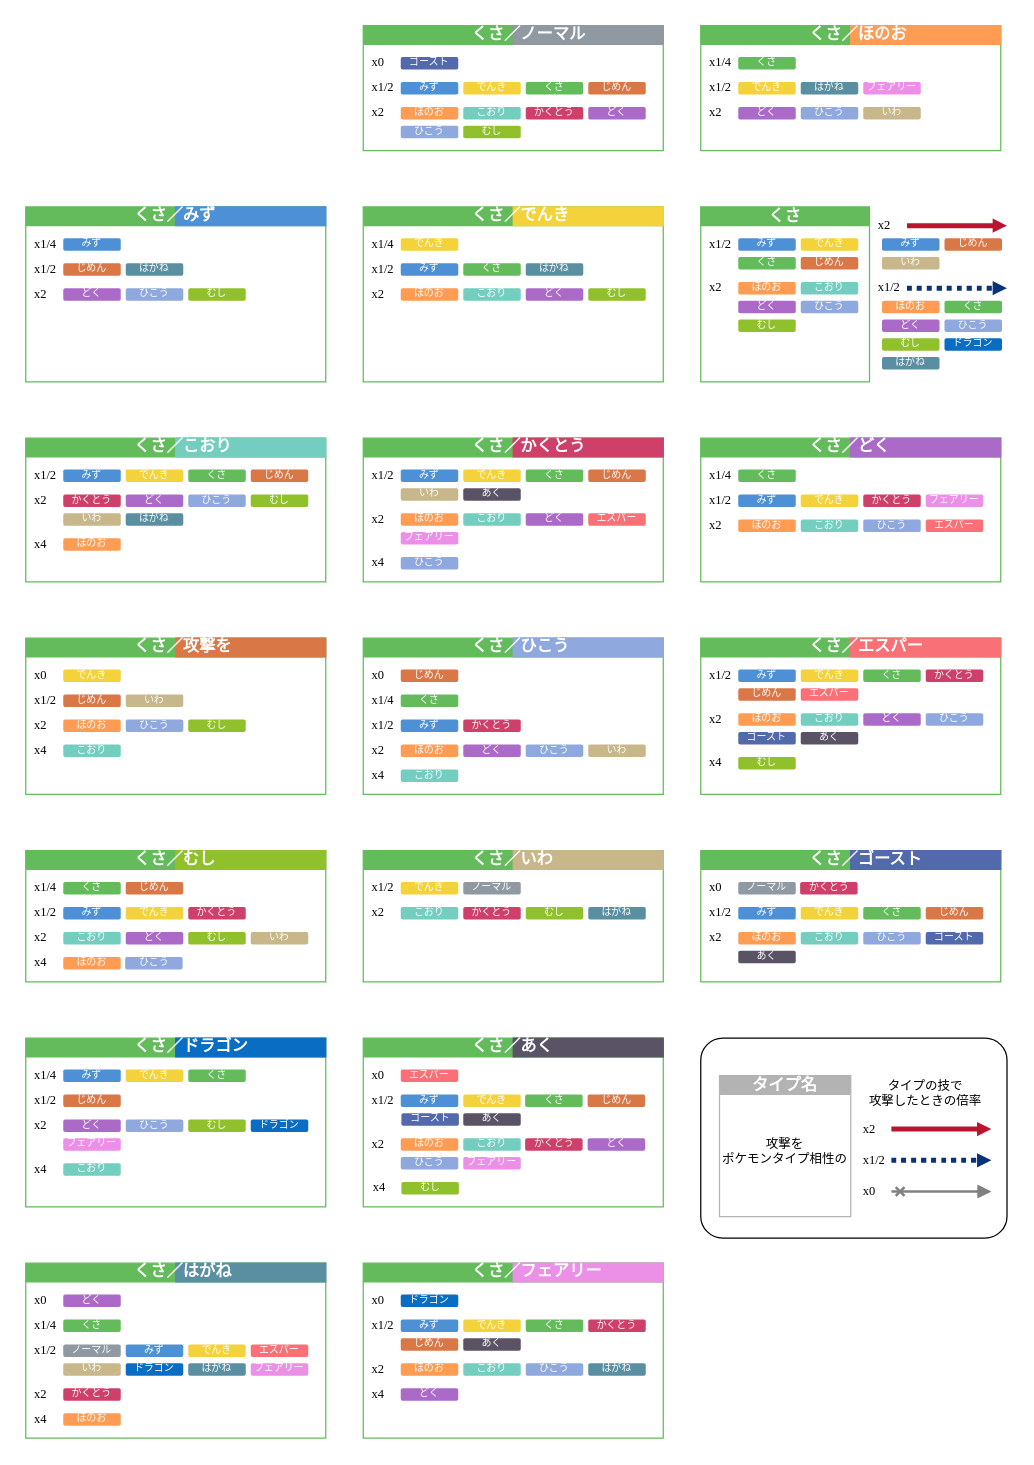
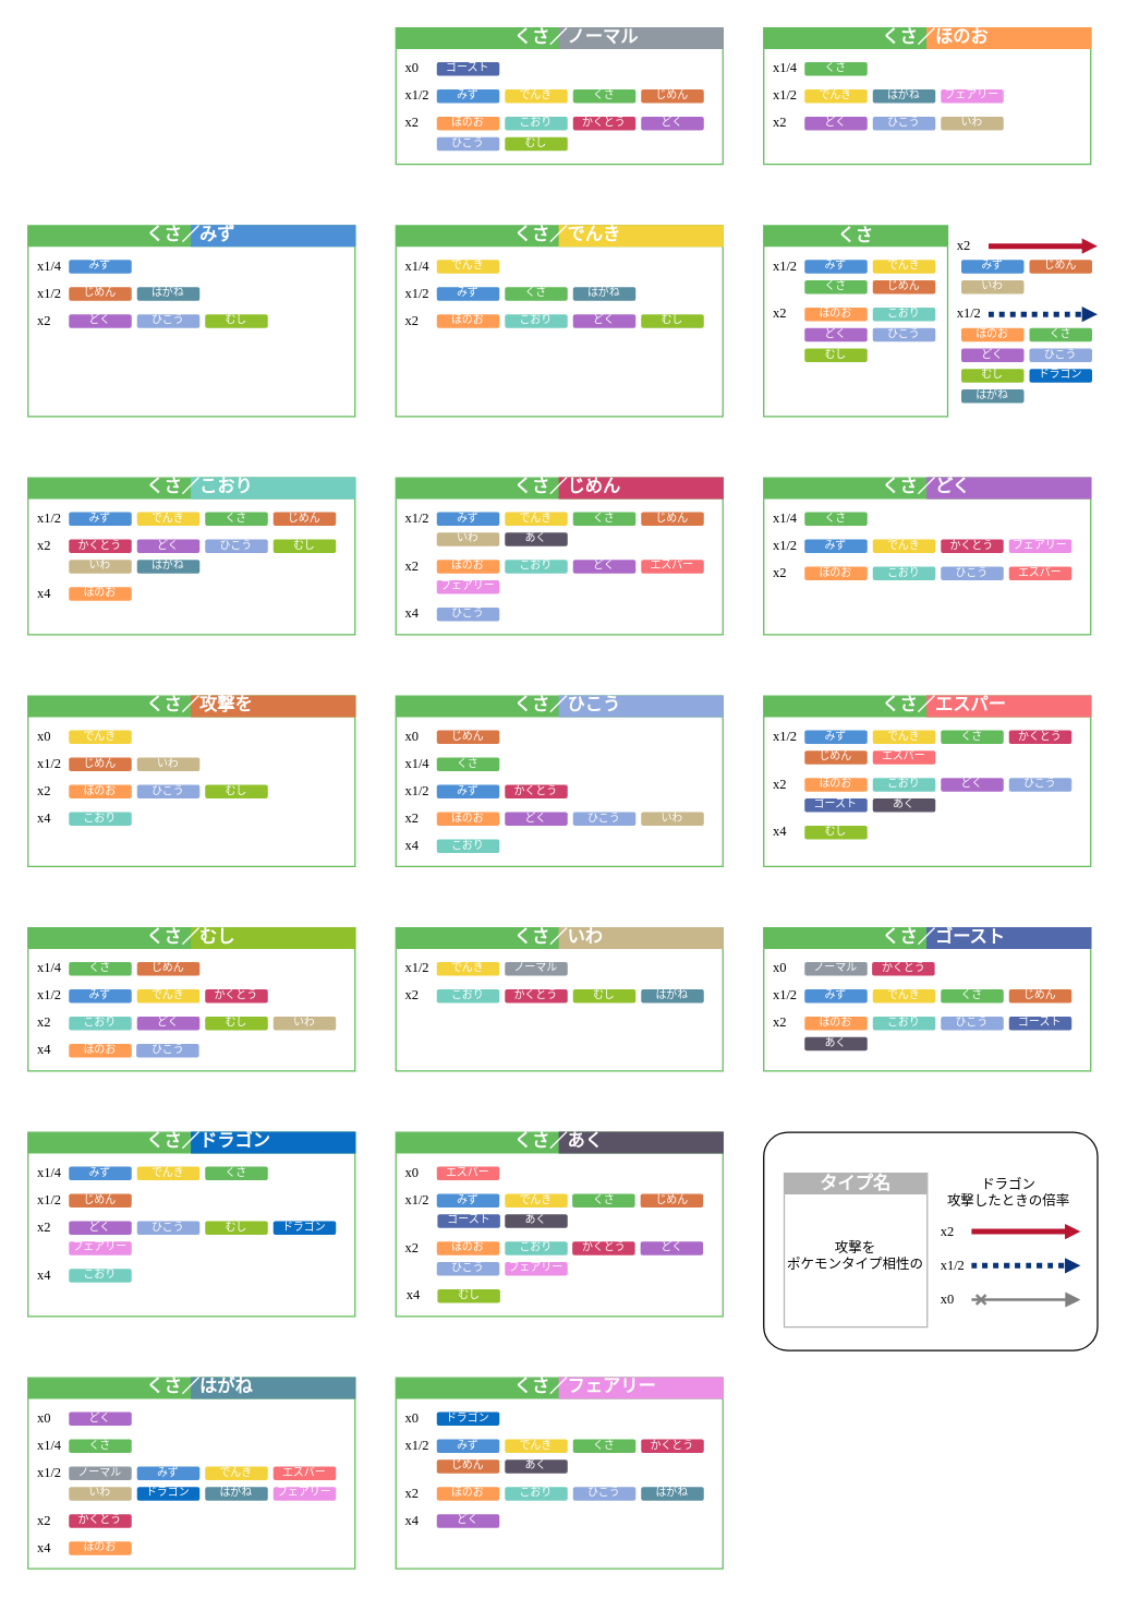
- <mxCell id="117" value="&lt;p style=&quot;line-height: 100%;&quot;&gt;&lt;font style=&quot;font-size: 13px;&quot;&gt;&lt;b&gt;くさ／かくとう&lt;/b&gt;&lt;/font&gt;&lt;/p&gt;" style="text;strokeColor=none;fillColor=none;align=left;verticalAlign=middle;whiteSpace=wrap;rounded=0;shadow=0;glass=0;comic=0;sketch=0;fillStyle=auto;strokeWidth=1;fontFamily=Noto Sans JP;fontSource=https%3A%2F%2Ffonts.googleapis.com%2Fcss%3Ffamily%3DNoto%2BSans%2BJP;fontSize=16;fontColor=#FFFFFF;spacing=0;html=1;spacingRight=0;spacingTop=-4;spacingLeft=87;" parent="113" vertex="1"><mxGeometry width="240" height="15" as="geometry" /></mxCell>
+ <mxCell id="117" value="&lt;p style=&quot;line-height: 100%;&quot;&gt;&lt;font style=&quot;font-size: 13px;&quot;&gt;&lt;b&gt;くさ／じめん&lt;/b&gt;&lt;/font&gt;&lt;/p&gt;" style="text;strokeColor=none;fillColor=none;align=left;verticalAlign=middle;whiteSpace=wrap;rounded=0;shadow=0;glass=0;comic=0;sketch=0;fillStyle=auto;strokeWidth=1;fontFamily=Noto Sans JP;fontSource=https%3A%2F%2Ffonts.googleapis.com%2Fcss%3Ffamily%3DNoto%2BSans%2BJP;fontSize=16;fontColor=#FFFFFF;spacing=0;html=1;spacingRight=0;spacingTop=-4;spacingLeft=87;" parent="113" vertex="1"><mxGeometry width="240" height="15" as="geometry" /></mxCell>
- <mxCell id="5" value="タイプの技で&lt;br&gt;攻撃したときの倍率" style="text;html=1;strokeColor=none;fillColor=none;align=center;verticalAlign=middle;whiteSpace=wrap;rounded=0;labelBackgroundColor=none;labelBorderColor=none;fontSize=10;fontColor=#000000;fontFamily=Noto Sans JP;fontSource=https%3A%2F%2Ffonts.googleapis.com%2Fcss%3Ffamily%3DNoto%2BSans%2BJP;" parent="1" vertex="1"><mxGeometry x="680" y="860" width="120" height="27" as="geometry" /></mxCell>
+ <mxCell id="5" value="ドラゴン&lt;br&gt;攻撃したときの倍率" style="text;html=1;strokeColor=none;fillColor=none;align=center;verticalAlign=middle;whiteSpace=wrap;rounded=0;labelBackgroundColor=none;labelBorderColor=none;fontSize=10;fontColor=#000000;fontFamily=Noto Sans JP;fontSource=https%3A%2F%2Ffonts.googleapis.com%2Fcss%3Ffamily%3DNoto%2BSans%2BJP;" parent="1" vertex="1"><mxGeometry x="680" y="860" width="120" height="27" as="geometry" /></mxCell>
